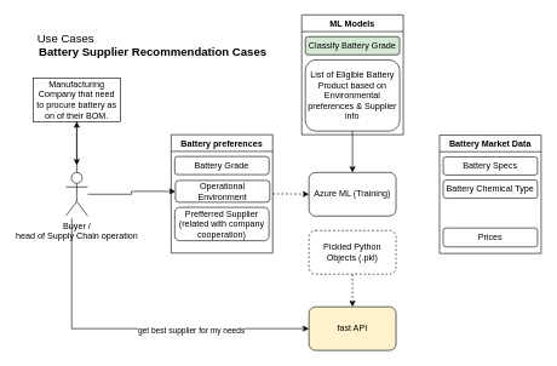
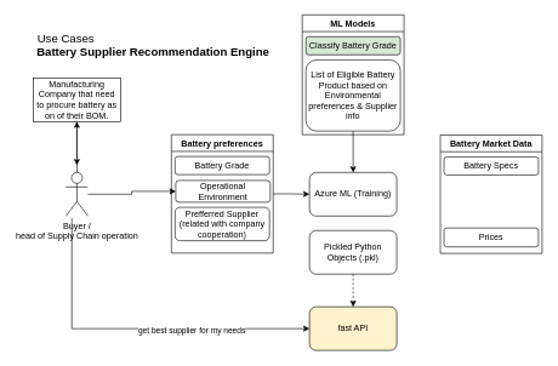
- <mxCell id="26" value="Battery Supplier Recommendation Cases" style="text;html=1;strokeColor=none;fillColor=none;align=center;verticalAlign=middle;whiteSpace=wrap;rounded=0;fontStyle=1;fontSize=16;" vertex="1" parent="1"><mxGeometry x="20" y="56" width="380" height="30" as="geometry" /></mxCell>
+ <mxCell id="26" value="Battery Supplier Recommendation Engine" style="text;html=1;strokeColor=none;fillColor=none;align=center;verticalAlign=middle;whiteSpace=wrap;rounded=0;fontStyle=1;fontSize=16;" vertex="1" parent="1"><mxGeometry x="20" y="56" width="380" height="30" as="geometry" /></mxCell>
- <mxCell id="17" value="Battery Chemical Type" style="rounded=1;whiteSpace=wrap;html=1;" vertex="1" parent="14"><mxGeometry x="5" y="62" width="130" height="25" as="geometry" /></mxCell>
- <mxCell id="9" style="edgeStyle=orthogonalEdgeStyle;rounded=0;orthogonalLoop=1;jettySize=auto;html=1;dashed=1;" edge="1" parent="1" source="10" target="21"><mxGeometry relative="1" as="geometry" /></mxCell>
+ <mxCell id="9" style="edgeStyle=orthogonalEdgeStyle;rounded=0;orthogonalLoop=1;jettySize=auto;html=1;" edge="1" parent="1" source="10" target="21"><mxGeometry relative="1" as="geometry" /></mxCell>
- <mxCell id="23" value="Pickled Python Objects (.pkl)" style="rounded=1;whiteSpace=wrap;html=1;dashed=1;" vertex="1" parent="1"><mxGeometry x="425" y="317" width="120" height="60" as="geometry" /></mxCell>
+ <mxCell id="23" value="Pickled Python Objects (.pkl)" style="rounded=1;whiteSpace=wrap;html=1;" vertex="1" parent="1"><mxGeometry x="425" y="317" width="120" height="60" as="geometry" /></mxCell>
